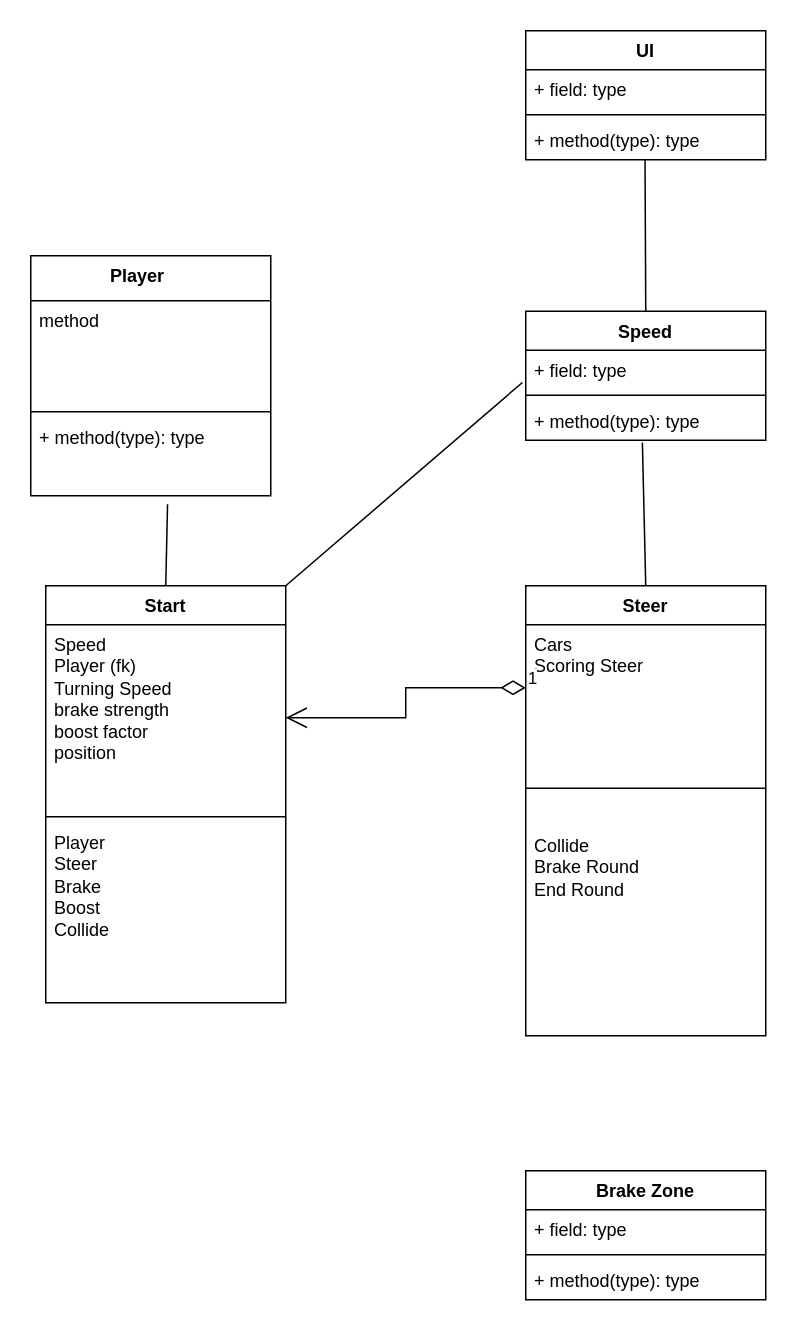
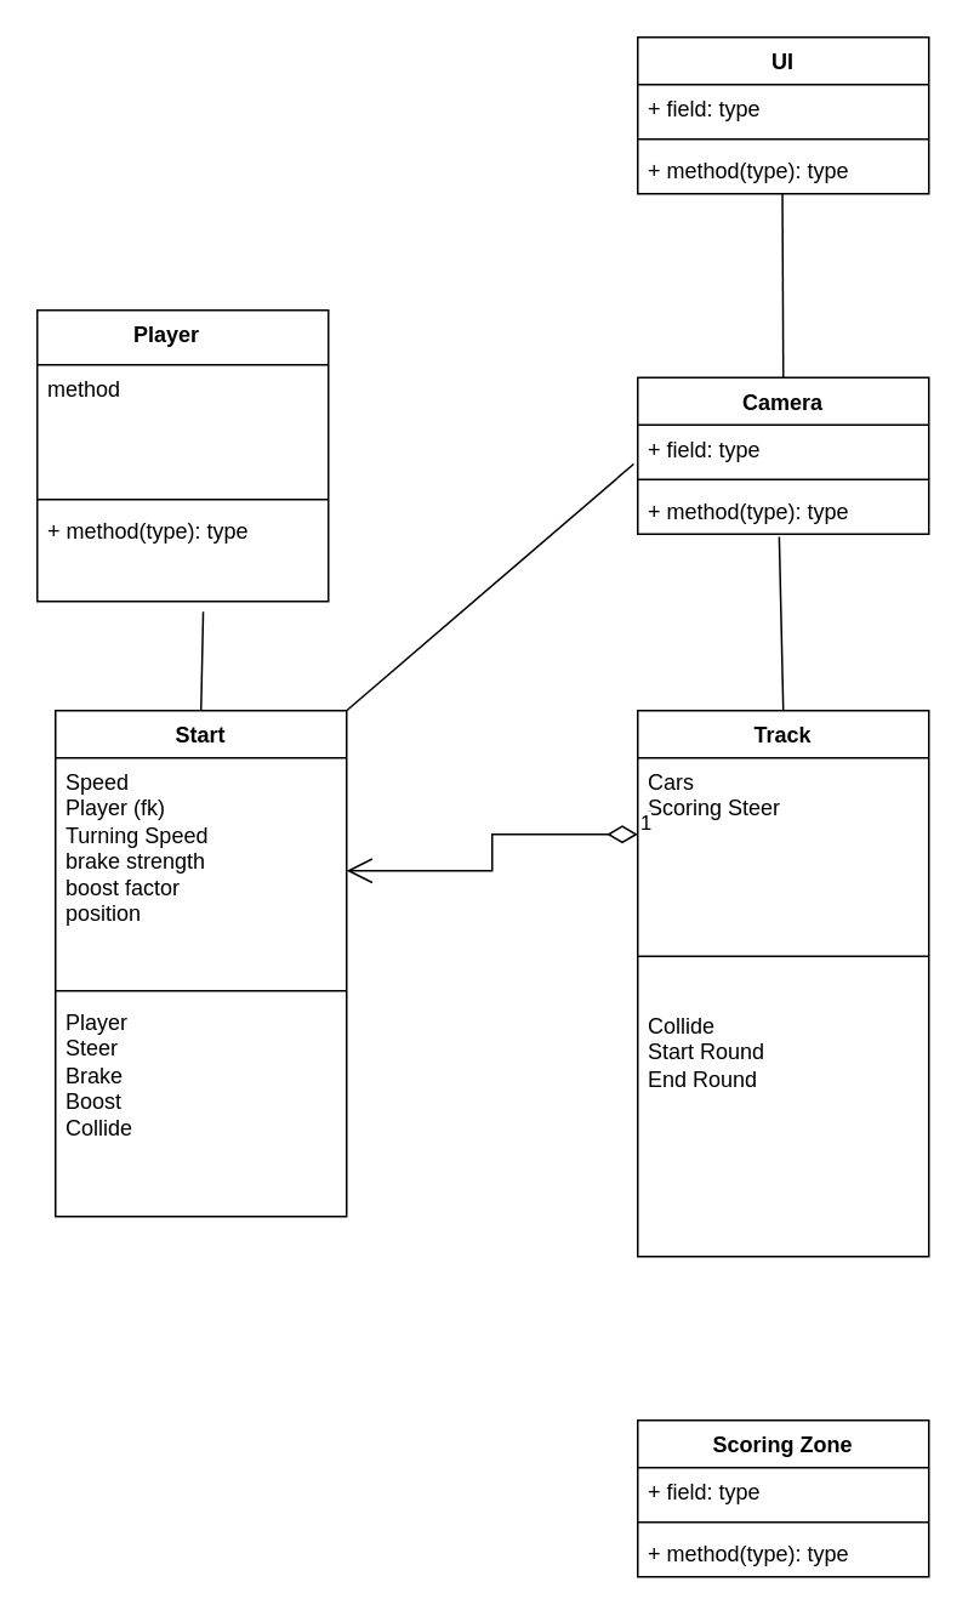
- <mxCell id="24" value="&lt;div&gt;Speed&lt;/div&gt;&lt;div&gt;&lt;br&gt;&lt;/div&gt;" style="swimlane;fontStyle=1;align=center;verticalAlign=top;childLayout=stackLayout;horizontal=1;startSize=26;horizontalStack=0;resizeParent=1;resizeParentMax=0;resizeLast=0;collapsible=1;marginBottom=0;whiteSpace=wrap;html=1;" vertex="1" parent="1"><mxGeometry x="350" y="207" width="160" height="86" as="geometry" /></mxCell>
+ <mxCell id="24" value="&lt;div&gt;Camera&lt;/div&gt;&lt;div&gt;&lt;br&gt;&lt;/div&gt;" style="swimlane;fontStyle=1;align=center;verticalAlign=top;childLayout=stackLayout;horizontal=1;startSize=26;horizontalStack=0;resizeParent=1;resizeParentMax=0;resizeLast=0;collapsible=1;marginBottom=0;whiteSpace=wrap;html=1;" vertex="1" parent="1"><mxGeometry x="350" y="207" width="160" height="86" as="geometry" /></mxCell>
- <mxCell id="6" value="Steer" style="swimlane;fontStyle=1;align=center;verticalAlign=top;childLayout=stackLayout;horizontal=1;startSize=26;horizontalStack=0;resizeParent=1;resizeParentMax=0;resizeLast=0;collapsible=1;marginBottom=0;whiteSpace=wrap;html=1;" vertex="1" parent="1"><mxGeometry x="350" y="390" width="160" height="300" as="geometry" /></mxCell>
+ <mxCell id="6" value="Track" style="swimlane;fontStyle=1;align=center;verticalAlign=top;childLayout=stackLayout;horizontal=1;startSize=26;horizontalStack=0;resizeParent=1;resizeParentMax=0;resizeLast=0;collapsible=1;marginBottom=0;whiteSpace=wrap;html=1;" vertex="1" parent="1"><mxGeometry x="350" y="390" width="160" height="300" as="geometry" /></mxCell>
- <mxCell id="9" value="&lt;div&gt;Collide&lt;/div&gt;&lt;div&gt;Brake Round&lt;/div&gt;&lt;div&gt;End Round&lt;br&gt;&lt;/div&gt;" style="text;strokeColor=none;fillColor=none;align=left;verticalAlign=top;spacingLeft=4;spacingRight=4;overflow=hidden;rotatable=0;points=[[0,0.5],[1,0.5]];portConstraint=eastwest;whiteSpace=wrap;html=1;" vertex="1" parent="6"><mxGeometry y="160" width="160" height="140" as="geometry" /></mxCell>
+ <mxCell id="9" value="&lt;div&gt;Collide&lt;/div&gt;&lt;div&gt;Start Round&lt;/div&gt;&lt;div&gt;End Round&lt;br&gt;&lt;/div&gt;" style="text;strokeColor=none;fillColor=none;align=left;verticalAlign=top;spacingLeft=4;spacingRight=4;overflow=hidden;rotatable=0;points=[[0,0.5],[1,0.5]];portConstraint=eastwest;whiteSpace=wrap;html=1;" vertex="1" parent="6"><mxGeometry y="160" width="160" height="140" as="geometry" /></mxCell>
- <mxCell id="11" value="Brake Zone" style="swimlane;fontStyle=1;align=center;verticalAlign=top;childLayout=stackLayout;horizontal=1;startSize=26;horizontalStack=0;resizeParent=1;resizeParentMax=0;resizeLast=0;collapsible=1;marginBottom=0;whiteSpace=wrap;html=1;" vertex="1" parent="1"><mxGeometry x="350" y="780" width="160" height="86" as="geometry" /></mxCell>
+ <mxCell id="11" value="Scoring Zone" style="swimlane;fontStyle=1;align=center;verticalAlign=top;childLayout=stackLayout;horizontal=1;startSize=26;horizontalStack=0;resizeParent=1;resizeParentMax=0;resizeLast=0;collapsible=1;marginBottom=0;whiteSpace=wrap;html=1;" vertex="1" parent="1"><mxGeometry x="350" y="780" width="160" height="86" as="geometry" /></mxCell>
